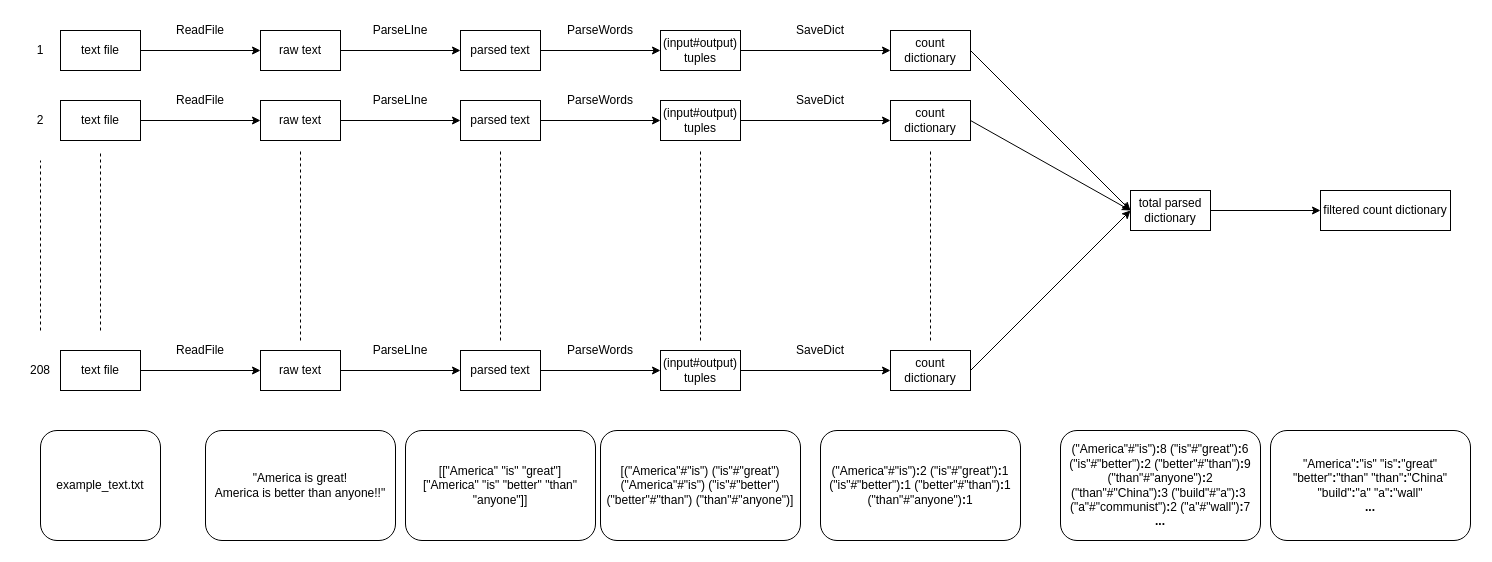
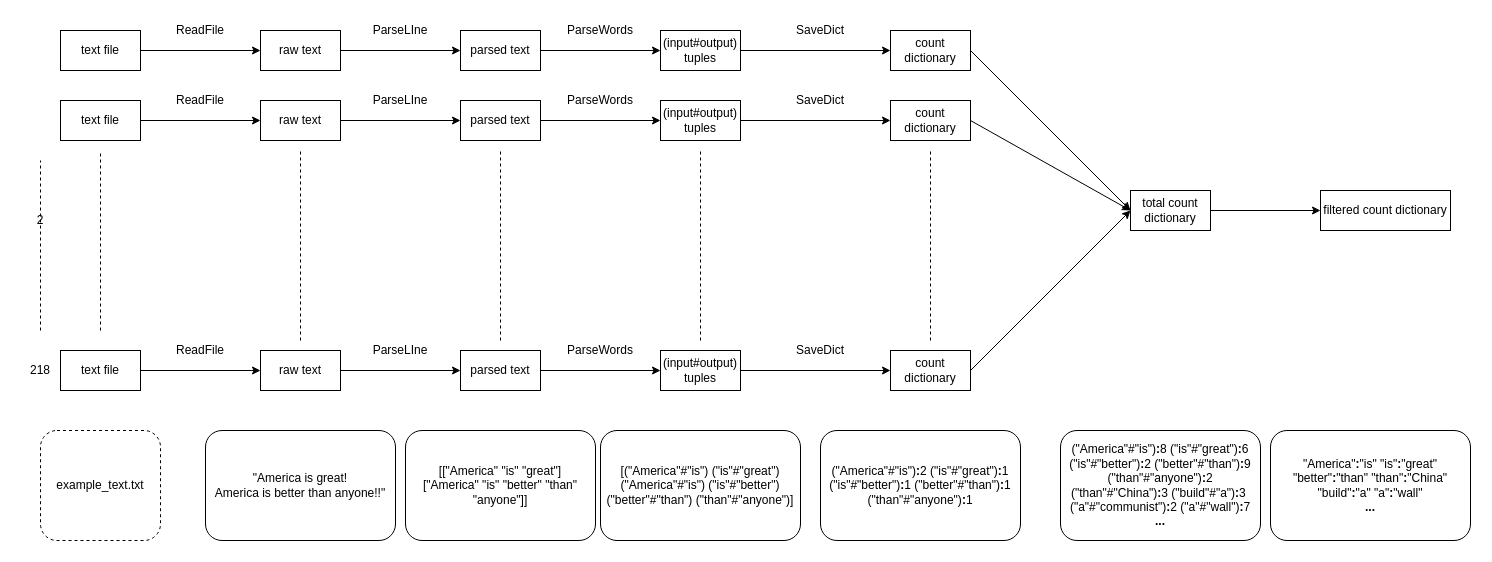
- <mxCell id="53" value="1" style="text;html=1;strokeColor=none;fillColor=none;align=center;verticalAlign=middle;whiteSpace=wrap;rounded=0;" vertex="1" parent="1"><mxGeometry y="40" width="40" height="20" as="geometry" x="20" /></mxCell>
- <mxCell id="54" value="2" style="text;html=1;strokeColor=none;fillColor=none;align=center;verticalAlign=middle;whiteSpace=wrap;rounded=0;" vertex="1" parent="1"><mxGeometry y="110" width="40" height="20" as="geometry" x="20" /></mxCell>
+ <mxCell id="54" value="2" style="text;html=1;strokeColor=none;fillColor=none;align=center;verticalAlign=middle;whiteSpace=wrap;rounded=0;" vertex="1" parent="1"><mxGeometry x="20" y="210" width="40" height="20" as="geometry" /></mxCell>
- <mxCell id="14" value="total parsed dictionary" style="rounded=0;whiteSpace=wrap;html=1;" vertex="1" parent="1"><mxGeometry x="1130" y="190" width="80" height="40" as="geometry" /></mxCell>
+ <mxCell id="14" value="total count dictionary" style="rounded=0;whiteSpace=wrap;html=1;" vertex="1" parent="1"><mxGeometry x="1130" y="190" width="80" height="40" as="geometry" /></mxCell>
- <mxCell id="55" value="208" style="text;html=1;strokeColor=none;fillColor=none;align=center;verticalAlign=middle;whiteSpace=wrap;rounded=0;" vertex="1" parent="1"><mxGeometry y="360" width="40" height="20" as="geometry" x="20" /></mxCell>
+ <mxCell id="55" value="218" style="text;html=1;strokeColor=none;fillColor=none;align=center;verticalAlign=middle;whiteSpace=wrap;rounded=0;" vertex="1" parent="1"><mxGeometry y="360" width="40" height="20" as="geometry" x="20" /></mxCell>
- <mxCell id="57" value="example_text.txt" style="rounded=1;whiteSpace=wrap;html=1;" vertex="1" parent="1"><mxGeometry x="40" y="430" width="120" height="110" as="geometry" /></mxCell>
+ <mxCell id="57" value="example_text.txt" style="rounded=1;whiteSpace=wrap;html=1;dashed=1;" vertex="1" parent="1"><mxGeometry x="40" y="430" width="120" height="110" as="geometry" /></mxCell>
